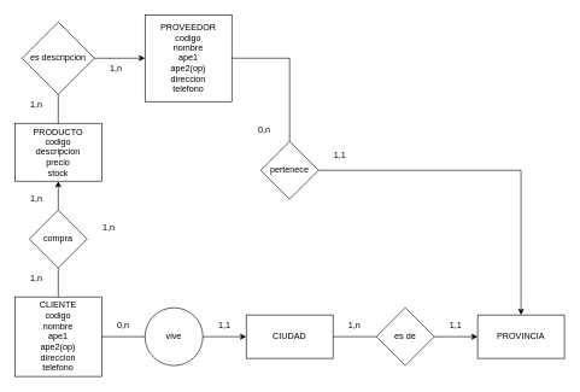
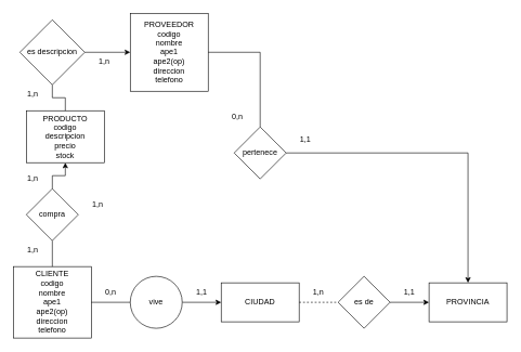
- <mxCell id="6" value="PRODUCTO&lt;br&gt;codigo&lt;br&gt;descripcion&lt;br&gt;precio&lt;br&gt;stock" style="rounded=0;whiteSpace=wrap;html=1;" vertex="1" parent="1"><mxGeometry x="20" y="170" width="120" height="80" as="geometry" /></mxCell>
+ <mxCell id="6" value="PRODUCTO&lt;br&gt;codigo&lt;br&gt;descripcion&lt;br&gt;precio&lt;br&gt;stock" style="rounded=0;whiteSpace=wrap;html=1;" vertex="1" parent="1"><mxGeometry x="40" y="170" width="120" height="80" as="geometry" /></mxCell>
- <mxCell id="19" value="" style="edgeStyle=orthogonalEdgeStyle;rounded=0;orthogonalLoop=1;jettySize=auto;html=1;endArrow=none;" edge="1" parent="1" source="17" target="20"><mxGeometry relative="1" as="geometry"><mxPoint x="460" y="465" as="sourcePoint" /><mxPoint x="660" y="465" as="targetPoint" /></mxGeometry></mxCell>
+ <mxCell id="19" value="" style="edgeStyle=orthogonalEdgeStyle;rounded=0;orthogonalLoop=1;jettySize=auto;html=1;endArrow=none;dashed=1;" edge="1" parent="1" source="17" target="20"><mxGeometry relative="1" as="geometry"><mxPoint x="460" y="465" as="sourcePoint" /><mxPoint x="660" y="465" as="targetPoint" /></mxGeometry></mxCell>
